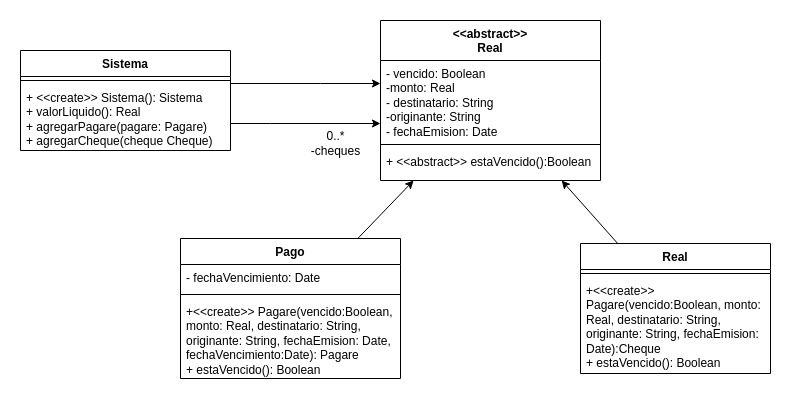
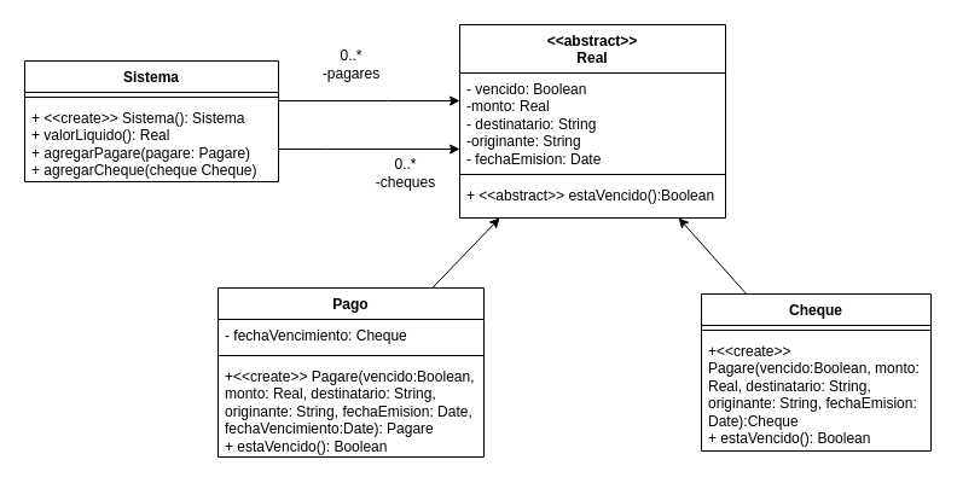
+ <mxCell id="19" value="0..*&lt;br&gt;-pagares" style="text;html=1;align=center;verticalAlign=middle;resizable=0;points=[];autosize=1;strokeColor=none;fillColor=none;" parent="1" vertex="1"><mxGeometry x="255" y="33" width="70" height="40" as="geometry" /></mxCell>
- <mxCell id="16" value="Real" style="swimlane;fontStyle=1;align=center;verticalAlign=top;childLayout=stackLayout;horizontal=1;startSize=26;horizontalStack=0;resizeParent=1;resizeParentMax=0;resizeLast=0;collapsible=1;marginBottom=0;whiteSpace=wrap;html=1;" parent="1" vertex="1"><mxGeometry x="580" y="243" width="190" height="130" as="geometry" /></mxCell>
+ <mxCell id="16" value="Cheque" style="swimlane;fontStyle=1;align=center;verticalAlign=top;childLayout=stackLayout;horizontal=1;startSize=26;horizontalStack=0;resizeParent=1;resizeParentMax=0;resizeLast=0;collapsible=1;marginBottom=0;whiteSpace=wrap;html=1;" parent="1" vertex="1"><mxGeometry x="580" y="243" width="190" height="130" as="geometry" /></mxCell>
- <mxCell id="12" value="- fechaVencimiento: Date" style="text;strokeColor=none;fillColor=none;align=left;verticalAlign=top;spacingLeft=4;spacingRight=4;overflow=hidden;rotatable=0;points=[[0,0.5],[1,0.5]];portConstraint=eastwest;whiteSpace=wrap;html=1;" parent="11" vertex="1"><mxGeometry y="26" width="220" height="26" as="geometry" /></mxCell>
+ <mxCell id="12" value="- fechaVencimiento: Cheque" style="text;strokeColor=none;fillColor=none;align=left;verticalAlign=top;spacingLeft=4;spacingRight=4;overflow=hidden;rotatable=0;points=[[0,0.5],[1,0.5]];portConstraint=eastwest;whiteSpace=wrap;html=1;" parent="11" vertex="1"><mxGeometry y="26" width="220" height="26" as="geometry" /></mxCell>
